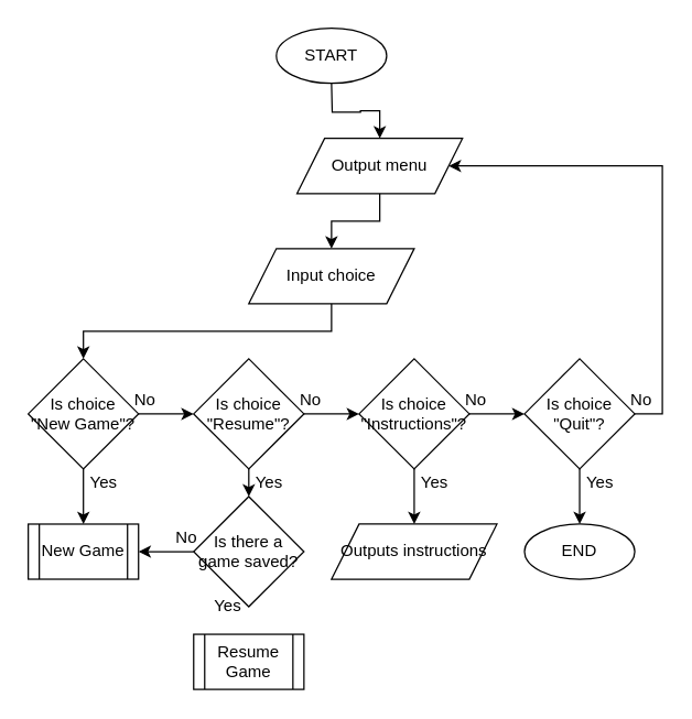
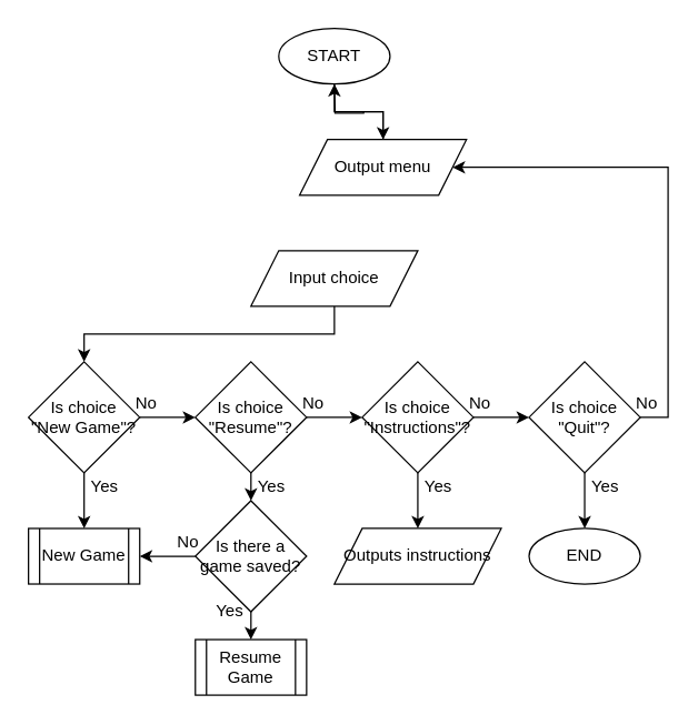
- <mxCell id="3" value="" style="edgeStyle=orthogonalEdgeStyle;rounded=0;orthogonalLoop=1;jettySize=auto;html=1;" parent="1" source="4" target="6" edge="1"><mxGeometry relative="1" as="geometry" /></mxCell>
+ <mxCell id="3" value="" style="edgeStyle=orthogonalEdgeStyle;rounded=0;orthogonalLoop=1;jettySize=auto;html=1;" parent="1" source="4" target="36" edge="1"><mxGeometry relative="1" as="geometry" /></mxCell>
+ <mxCell id="24" value="" style="endArrow=classic;html=1;rounded=0;exitX=0.5;exitY=1;exitDx=0;exitDy=0;entryX=0.5;entryY=0;entryDx=0;entryDy=0;" parent="1" source="13" target="22" edge="1"><mxGeometry width="50" height="50" relative="1" as="geometry"><mxPoint x="80" y="600" as="sourcePoint" /><mxPoint x="130" y="550" as="targetPoint" /></mxGeometry></mxCell>
